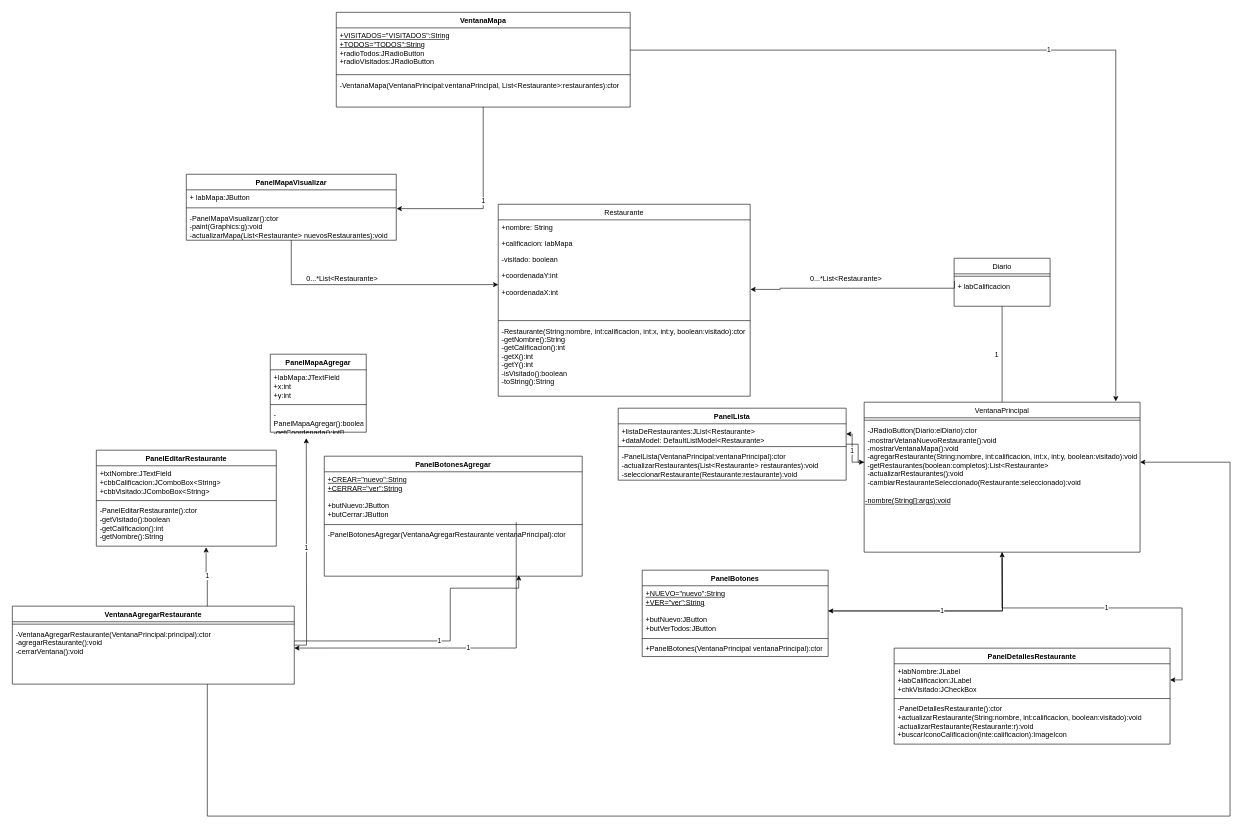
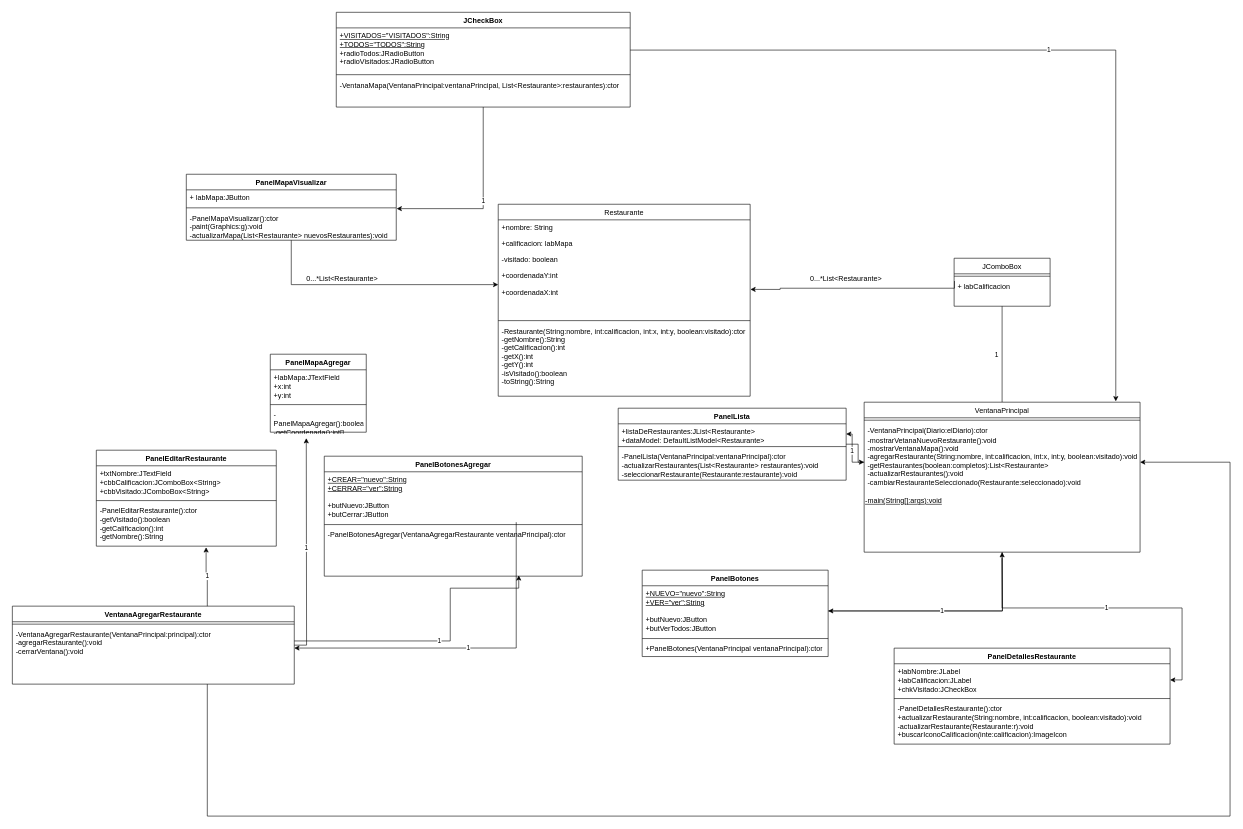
- <mxCell id="63" value="&lt;div&gt;VentanaMapa&lt;/div&gt;" style="swimlane;fontStyle=1;align=center;verticalAlign=top;childLayout=stackLayout;horizontal=1;startSize=26;horizontalStack=0;resizeParent=1;resizeParentMax=0;resizeLast=0;collapsible=1;marginBottom=0;whiteSpace=wrap;html=1;" vertex="1" parent="1"><mxGeometry x="560" y="20" width="490" height="158" as="geometry" /></mxCell>
+ <mxCell id="63" value="&lt;div&gt;JCheckBox&lt;/div&gt;" style="swimlane;fontStyle=1;align=center;verticalAlign=top;childLayout=stackLayout;horizontal=1;startSize=26;horizontalStack=0;resizeParent=1;resizeParentMax=0;resizeLast=0;collapsible=1;marginBottom=0;whiteSpace=wrap;html=1;" vertex="1" parent="1"><mxGeometry x="560" y="20" width="490" height="158" as="geometry" /></mxCell>
- <mxCell id="17" value="Diario" style="swimlane;fontStyle=0;align=center;verticalAlign=top;childLayout=stackLayout;horizontal=1;startSize=26;horizontalStack=0;resizeParent=1;resizeLast=0;collapsible=1;marginBottom=0;rounded=0;shadow=0;strokeWidth=1;" parent="1" vertex="1"><mxGeometry x="1590" y="430" width="160" height="80" as="geometry"><mxRectangle x="550" y="140" width="160" height="26" as="alternateBounds" /></mxGeometry></mxCell>
+ <mxCell id="17" value="JComboBox" style="swimlane;fontStyle=0;align=center;verticalAlign=top;childLayout=stackLayout;horizontal=1;startSize=26;horizontalStack=0;resizeParent=1;resizeLast=0;collapsible=1;marginBottom=0;rounded=0;shadow=0;strokeWidth=1;" parent="1" vertex="1"><mxGeometry x="1590" y="430" width="160" height="80" as="geometry"><mxRectangle x="550" y="140" width="160" height="26" as="alternateBounds" /></mxGeometry></mxCell>
- <mxCell id="13" value="-JRadioButton(Diario:elDiario):ctor" style="text;align=left;verticalAlign=top;spacingLeft=4;spacingRight=4;overflow=hidden;rotatable=0;points=[[0,0.5],[1,0.5]];portConstraint=eastwest;fontStyle=0" parent="11" vertex="1"><mxGeometry y="34" width="460" height="16" as="geometry" /></mxCell>
+ <mxCell id="13" value="-VentanaPrincipal(Diario:elDiario):ctor" style="text;align=left;verticalAlign=top;spacingLeft=4;spacingRight=4;overflow=hidden;rotatable=0;points=[[0,0.5],[1,0.5]];portConstraint=eastwest;fontStyle=0" parent="11" vertex="1"><mxGeometry y="34" width="460" height="16" as="geometry" /></mxCell>
- <mxCell id="15" value="&lt;span style=&quot;&quot;&gt;&lt;u&gt;-nombre(String[]:args):void&lt;/u&gt;&lt;/span&gt;" style="text;html=1;align=left;verticalAlign=middle;resizable=0;points=[];autosize=1;strokeColor=none;fillColor=none;" vertex="1" parent="11"><mxGeometry y="150" width="460" height="30" as="geometry" /></mxCell>
+ <mxCell id="15" value="&lt;span style=&quot;&quot;&gt;&lt;u&gt;-main(String[]:args):void&lt;/u&gt;&lt;/span&gt;" style="text;html=1;align=left;verticalAlign=middle;resizable=0;points=[];autosize=1;strokeColor=none;fillColor=none;" vertex="1" parent="11"><mxGeometry y="150" width="460" height="30" as="geometry" /></mxCell>
